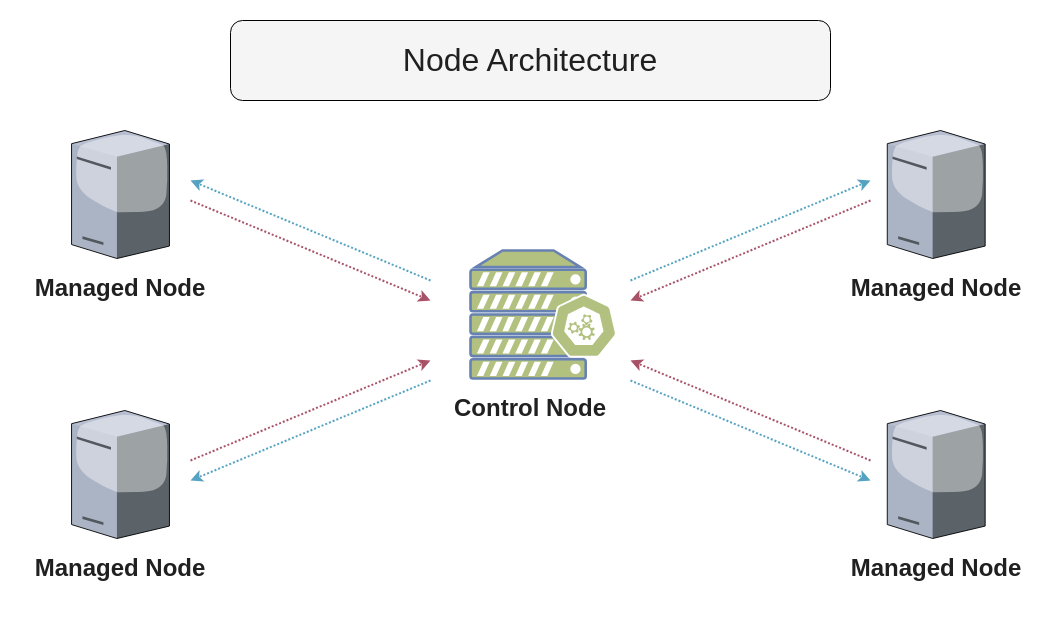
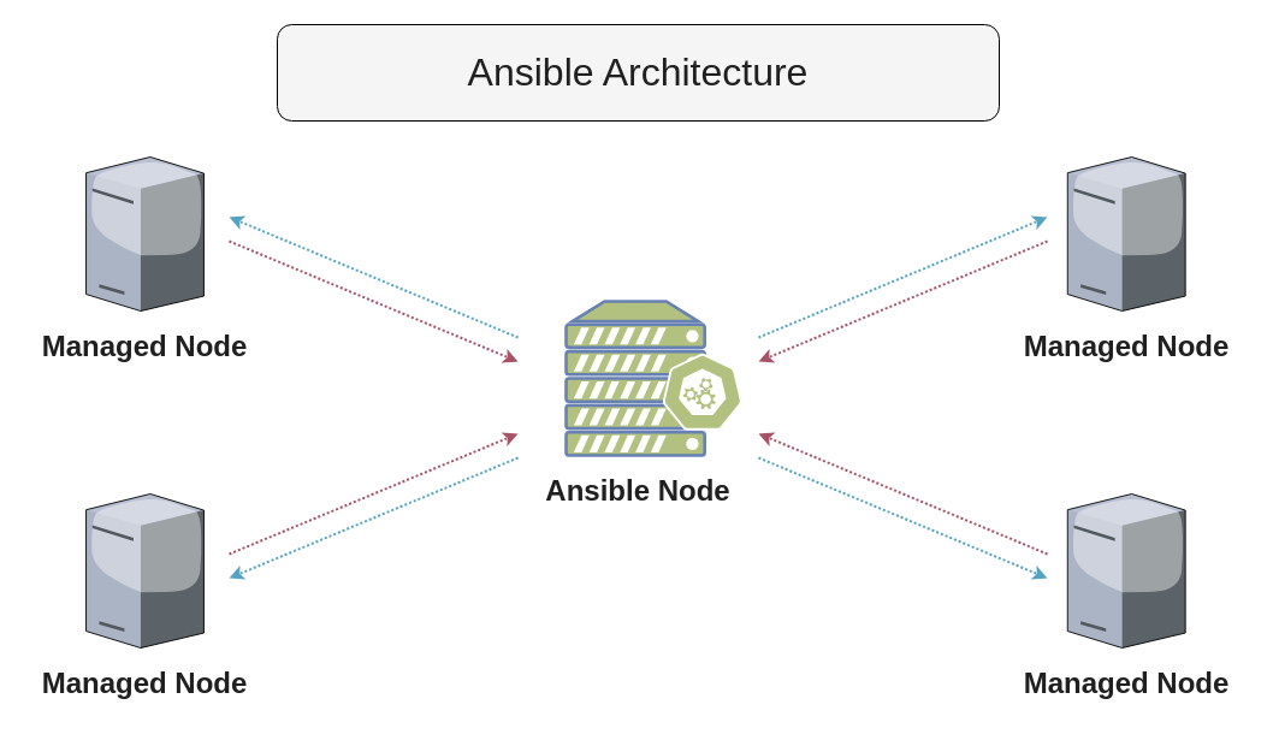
- <mxCell id="14" value="&lt;div style=&quot;font-size: 32px&quot;&gt;&lt;span style=&quot;font-size: 32px&quot;&gt;&lt;font&gt;Node Architecture&lt;/font&gt;&lt;/span&gt;&lt;/div&gt;" style="text;html=1;strokeColor=#000000;fillColor=#f5f5f5;align=center;verticalAlign=middle;whiteSpace=wrap;rounded=1;fontSize=32;fontColor=#202020;" parent="1" vertex="1"><mxGeometry x="230" y="20" width="600" height="80" as="geometry" /></mxCell>
+ <mxCell id="14" value="&lt;div style=&quot;font-size: 32px&quot;&gt;&lt;span style=&quot;font-size: 32px&quot;&gt;&lt;font&gt;Ansible Architecture&lt;/font&gt;&lt;/span&gt;&lt;/div&gt;" style="text;html=1;strokeColor=#000000;fillColor=#f5f5f5;align=center;verticalAlign=middle;whiteSpace=wrap;rounded=1;fontSize=32;fontColor=#202020;" parent="1" vertex="1"><mxGeometry x="230" y="20" width="600" height="80" as="geometry" /></mxCell>
- <mxCell id="18" value="&lt;b style=&quot;font-size: 24px;&quot;&gt;&lt;font color=&quot;#202020&quot; style=&quot;font-size: 24px;&quot;&gt;Control Node&lt;/font&gt;&lt;/b&gt;" style="text;html=1;strokeColor=none;fillColor=none;align=center;verticalAlign=middle;whiteSpace=wrap;rounded=0;fontSize=24;" parent="1" vertex="1"><mxGeometry x="430" y="378" width="200" height="60" as="geometry" /></mxCell>
+ <mxCell id="18" value="&lt;b style=&quot;font-size: 24px;&quot;&gt;&lt;font color=&quot;#202020&quot; style=&quot;font-size: 24px;&quot;&gt;Ansible Node&lt;/font&gt;&lt;/b&gt;" style="text;html=1;strokeColor=none;fillColor=none;align=center;verticalAlign=middle;whiteSpace=wrap;rounded=0;fontSize=24;" parent="1" vertex="1"><mxGeometry x="430" y="378" width="200" height="60" as="geometry" /></mxCell>
